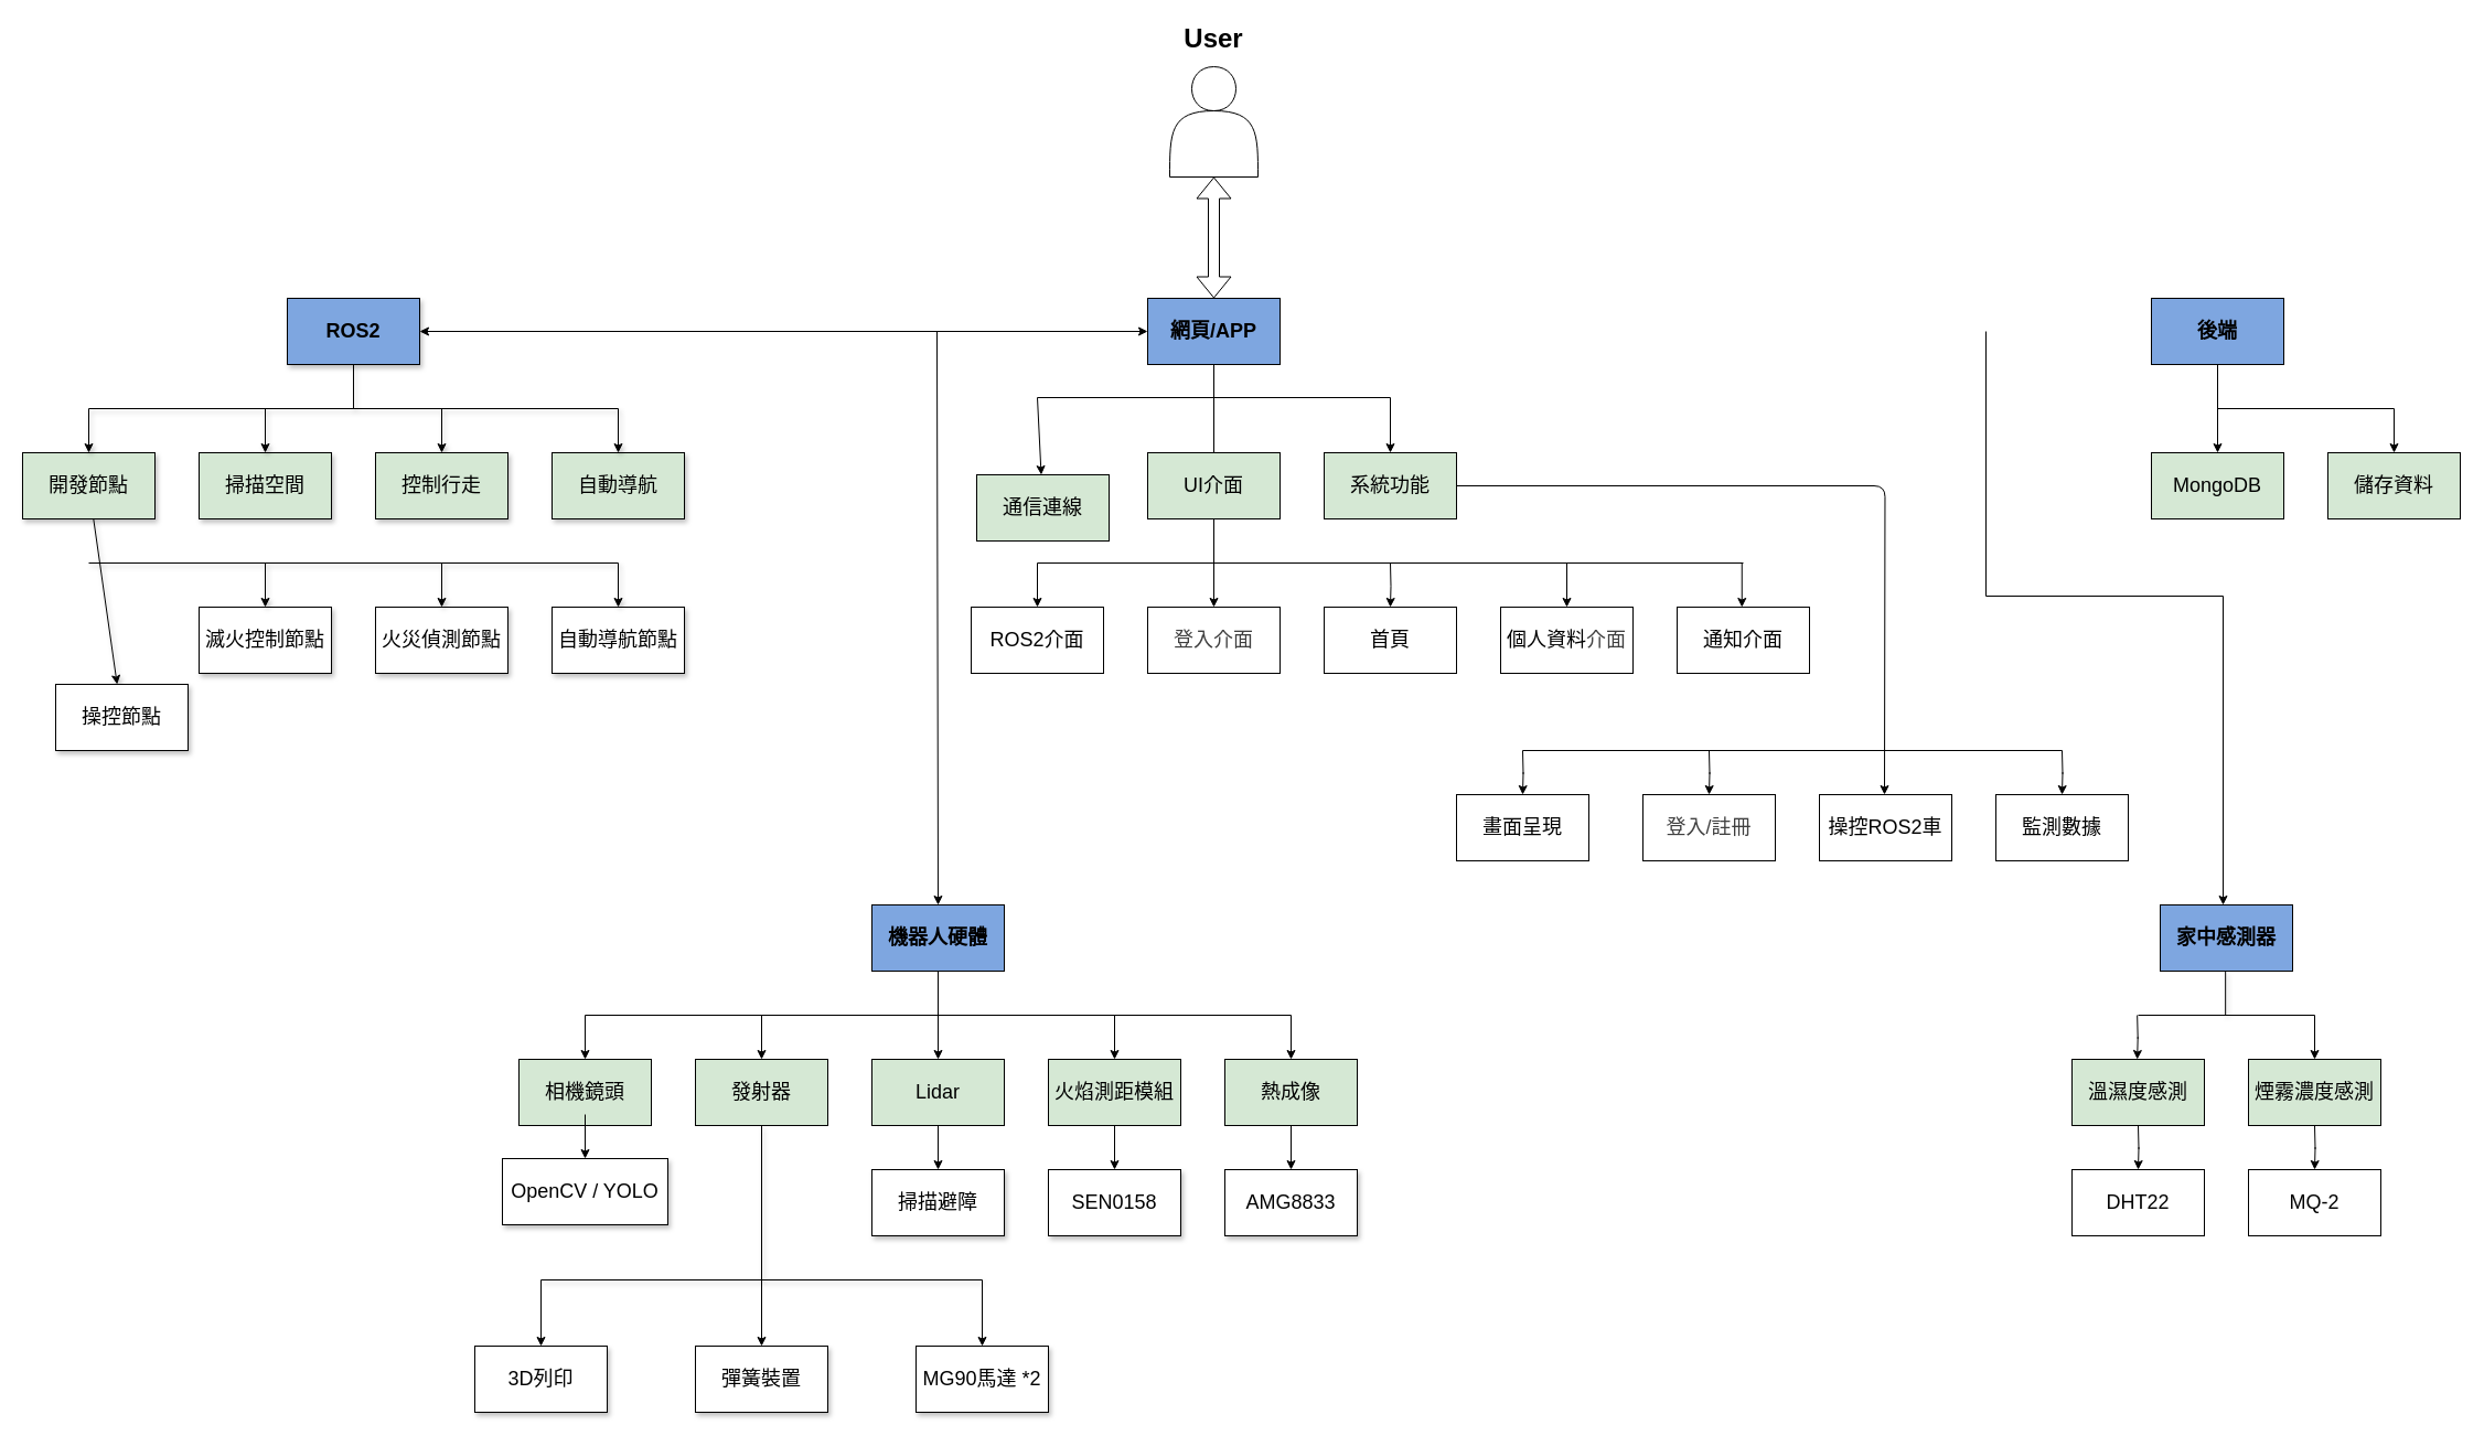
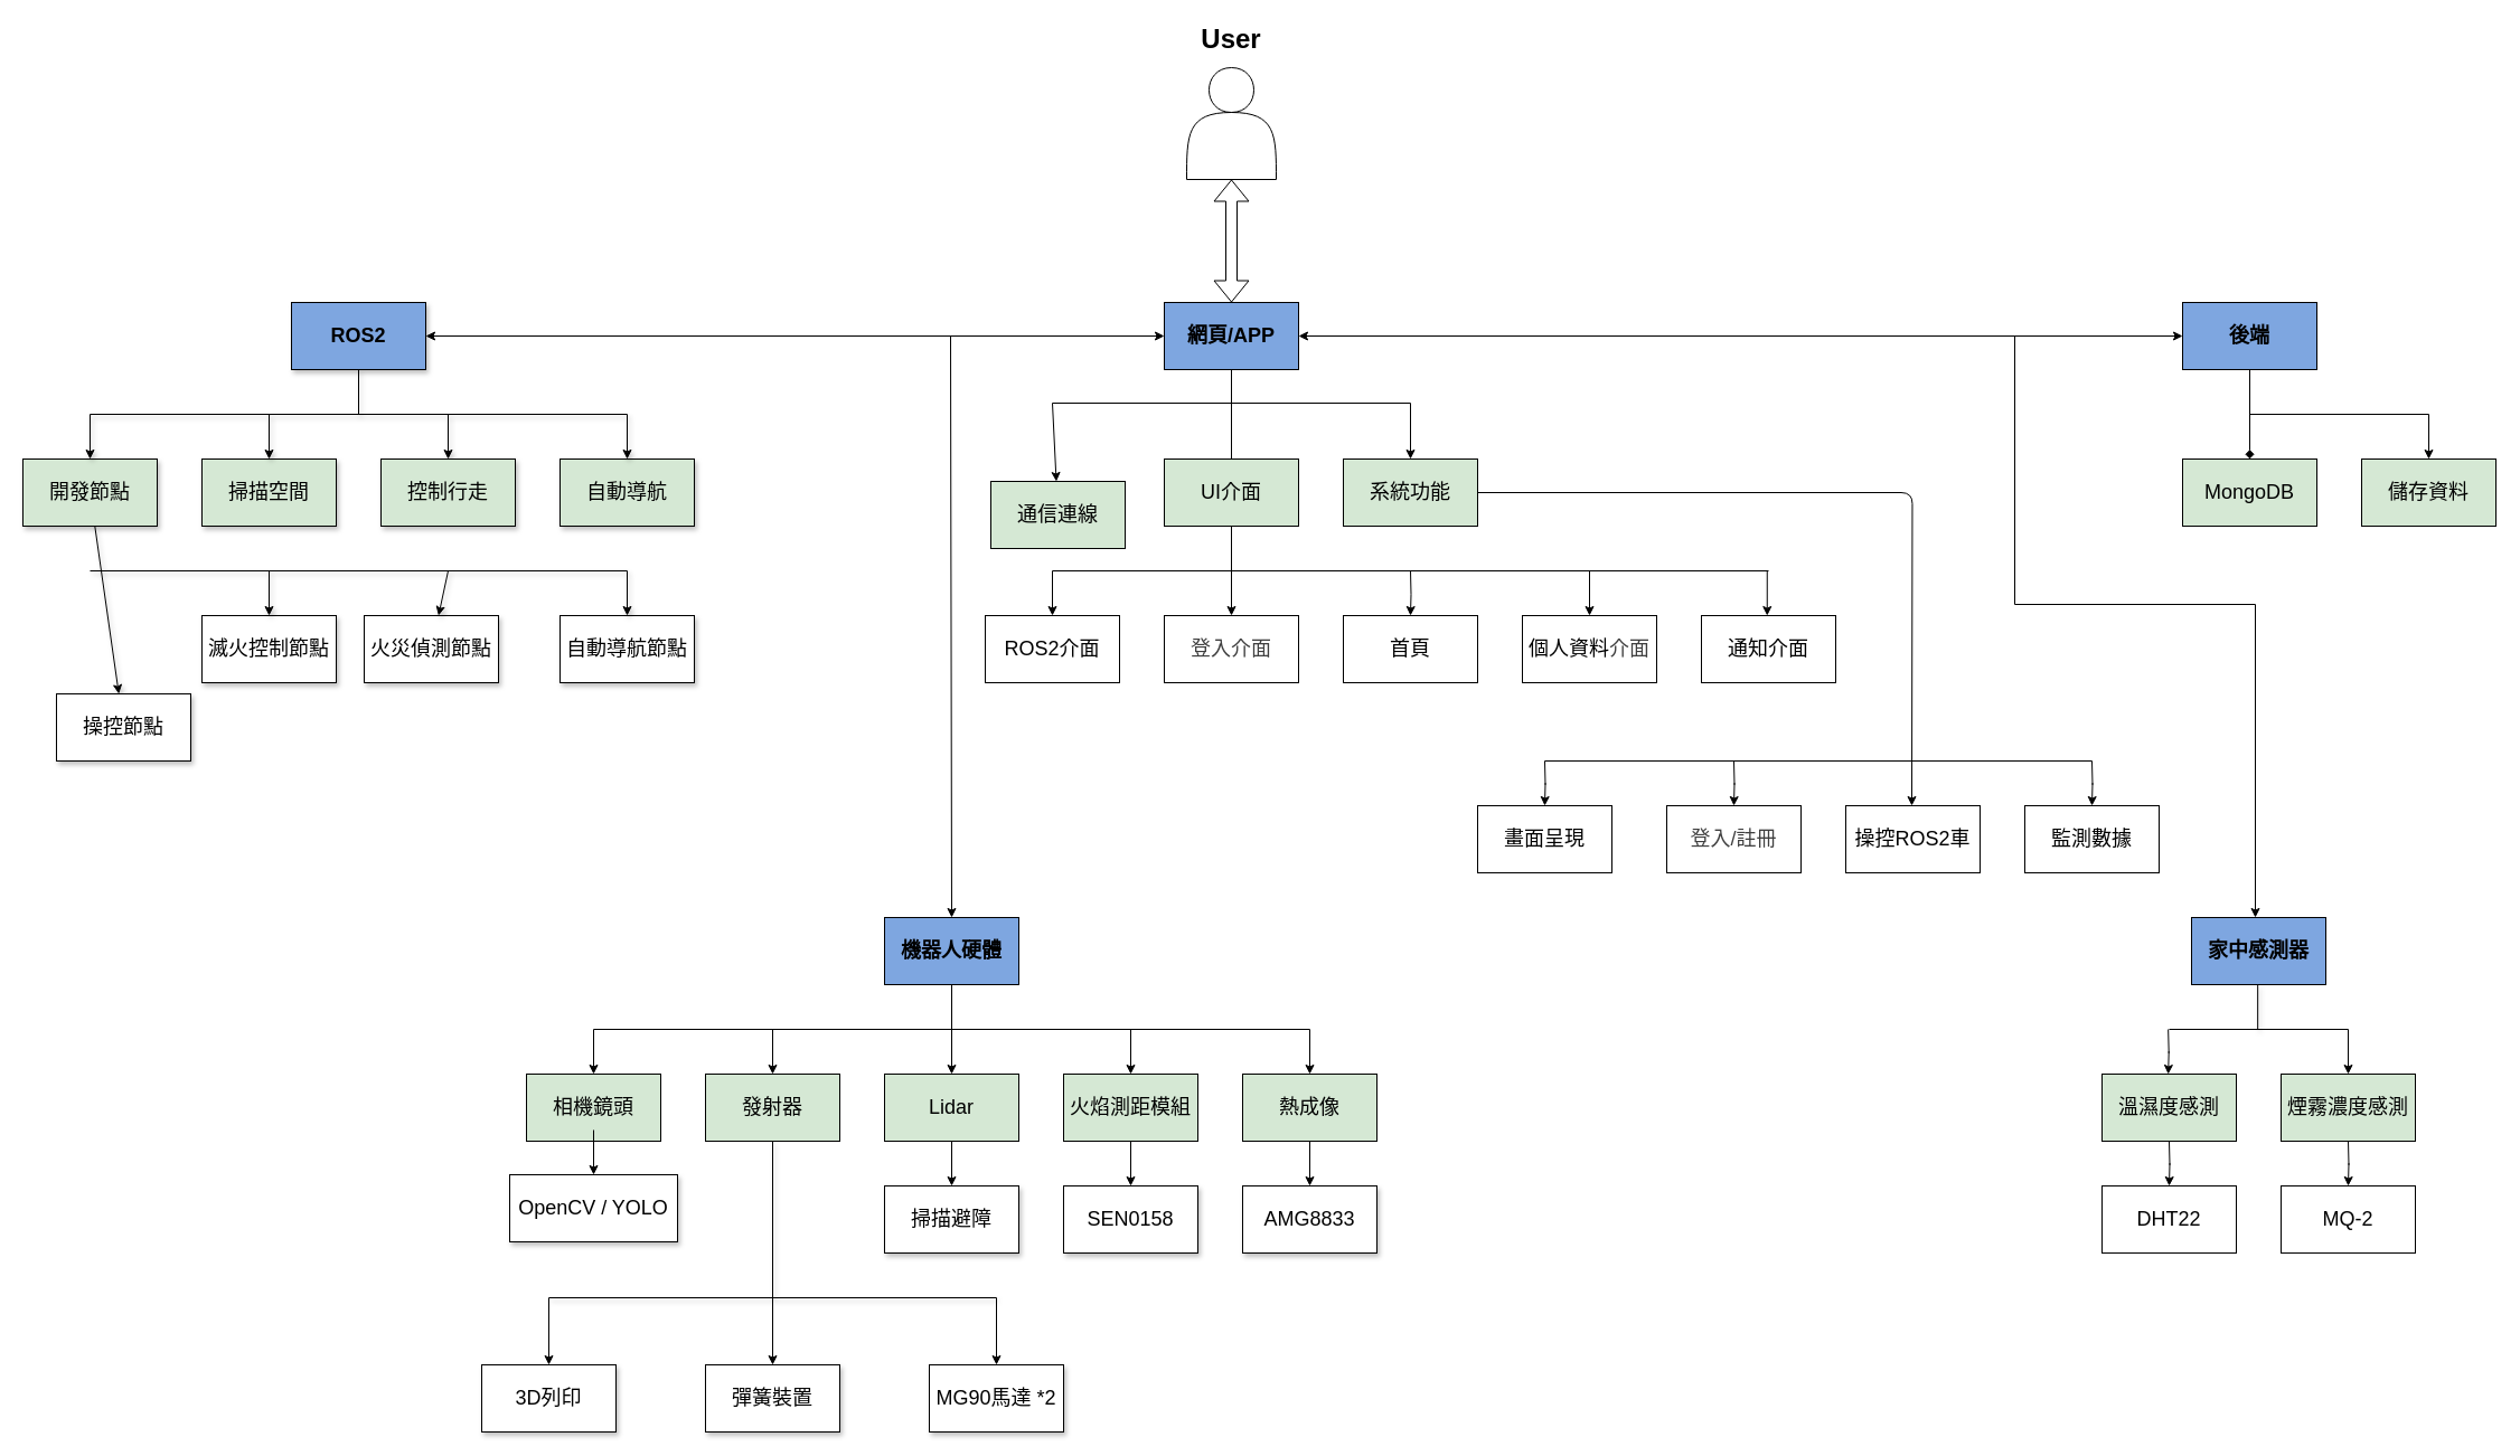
+ <mxCell id="63" value="" style="endArrow=classic;startArrow=classic;html=1;rounded=0;entryX=0;entryY=0.5;entryDx=0;entryDy=0;exitX=1;exitY=0.5;exitDx=0;exitDy=0;" parent="1" source="36" target="52" edge="1"><mxGeometry width="50" height="50" relative="1" as="geometry"><mxPoint x="1230" y="850" as="sourcePoint" /><mxPoint x="1280" y="800" as="targetPoint" /></mxGeometry></mxCell>
- <mxCell id="51" value="" style="edgeStyle=orthogonalEdgeStyle;rounded=0;orthogonalLoop=1;jettySize=auto;html=1;" parent="1" source="52" target="53" edge="1"><mxGeometry relative="1" as="geometry" /></mxCell>
+ <mxCell id="51" value="" style="edgeStyle=orthogonalEdgeStyle;rounded=0;orthogonalLoop=1;jettySize=auto;html=1;endArrow=diamond;" parent="1" source="52" target="53" edge="1"><mxGeometry relative="1" as="geometry" /></mxCell>
- <mxCell id="11" value="&lt;font style=&quot;font-size: 18px;&quot;&gt;火災偵測節點&lt;/font&gt;" style="whiteSpace=wrap;html=1;fillColor=#FFFFFF;rounded=0;shadow=1;" parent="1" vertex="1"><mxGeometry x="340" y="550" width="120" height="60" as="geometry" /></mxCell>
+ <mxCell id="11" value="&lt;font style=&quot;font-size: 18px;&quot;&gt;火災偵測節點&lt;/font&gt;" style="whiteSpace=wrap;html=1;fillColor=#FFFFFF;rounded=0;shadow=1;" parent="1" vertex="1"><mxGeometry x="325" y="550" width="120" height="60" as="geometry" /></mxCell>
